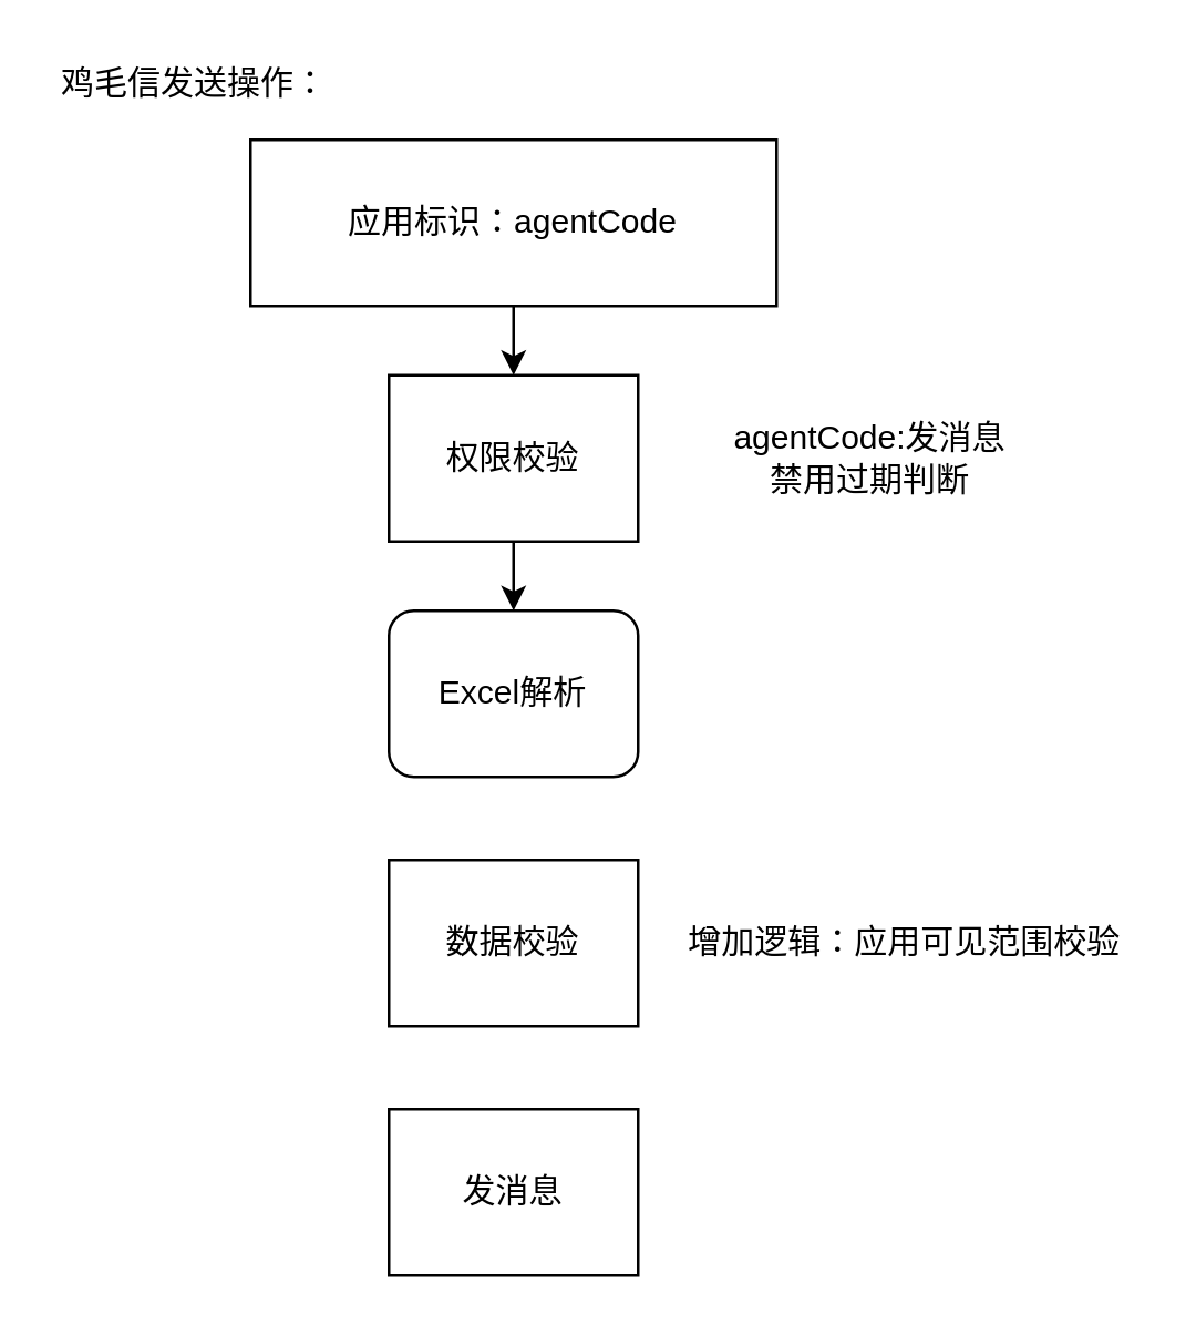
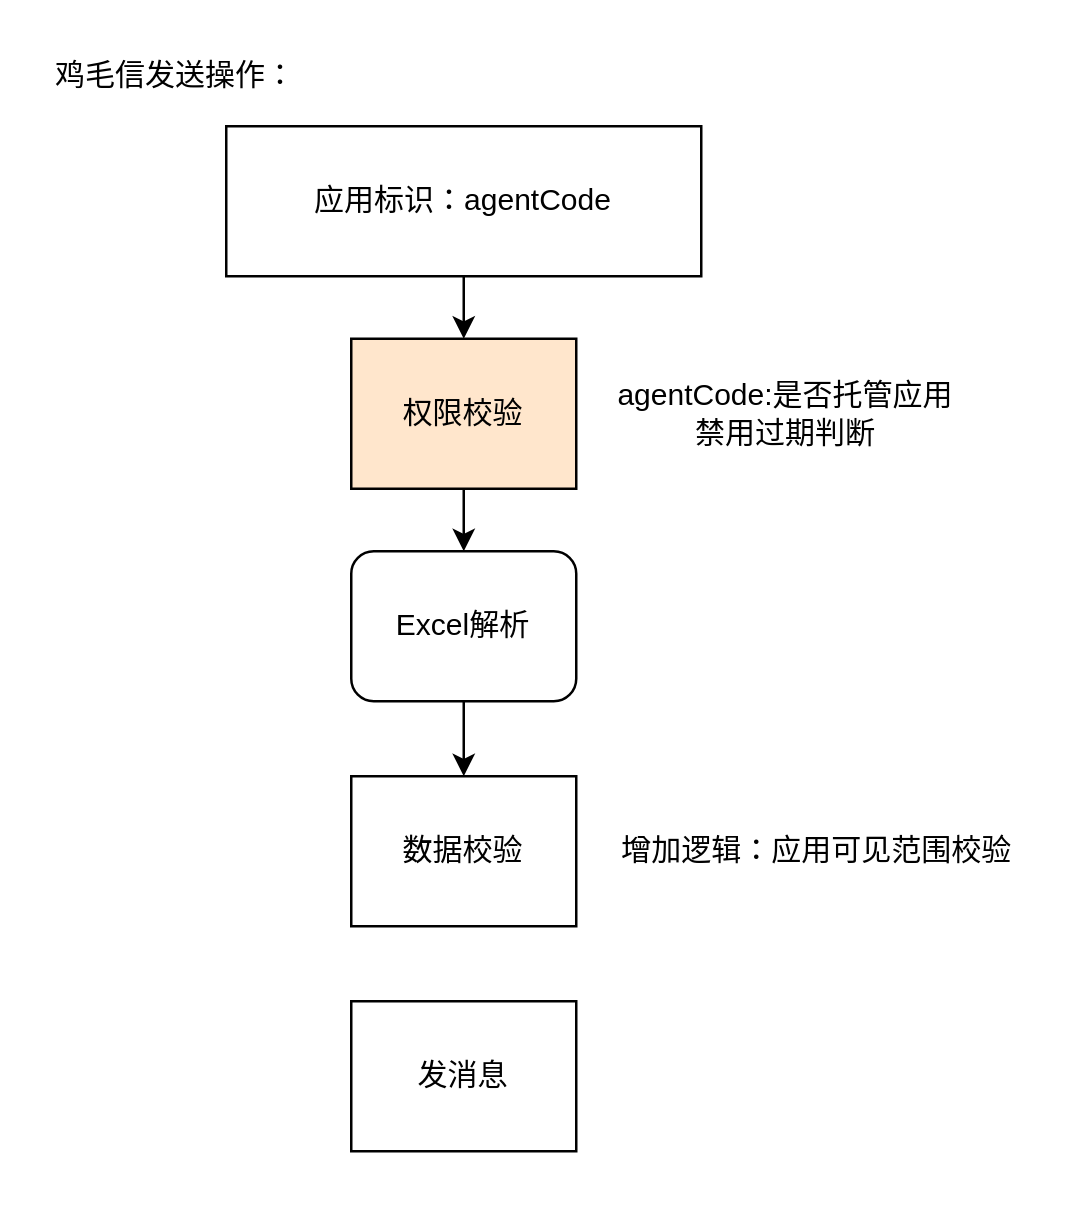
- <mxCell id="7" value="权限校验" style="rounded=0;whiteSpace=wrap;html=1;" vertex="1" parent="1"><mxGeometry x="140" y="135" width="90" height="60" as="geometry" /></mxCell>
+ <mxCell id="7" value="权限校验" style="rounded=0;whiteSpace=wrap;html=1;fillColor=#ffe6cc;" vertex="1" parent="1"><mxGeometry x="140" y="135" width="90" height="60" as="geometry" /></mxCell>
- <mxCell id="12" value="agentCode:发消息&lt;br&gt;禁用过期判断&lt;br&gt;" style="text;html=1;strokeColor=none;fillColor=none;align=center;verticalAlign=middle;whiteSpace=wrap;rounded=0;" vertex="1" parent="1"><mxGeometry x="238.5" y="135" width="150" height="60" as="geometry" /></mxCell>
+ <mxCell id="12" value="agentCode:是否托管应用&lt;br&gt;禁用过期判断&lt;br&gt;" style="text;html=1;strokeColor=none;fillColor=none;align=center;verticalAlign=middle;whiteSpace=wrap;rounded=0;" vertex="1" parent="1"><mxGeometry x="238.5" y="135" width="150" height="60" as="geometry" /></mxCell>
+ <mxCell id="4" value="" style="edgeStyle=orthogonalEdgeStyle;rounded=0;orthogonalLoop=1;jettySize=auto;html=1;" edge="1" parent="1" source="5" target="3"><mxGeometry relative="1" as="geometry" /></mxCell>
